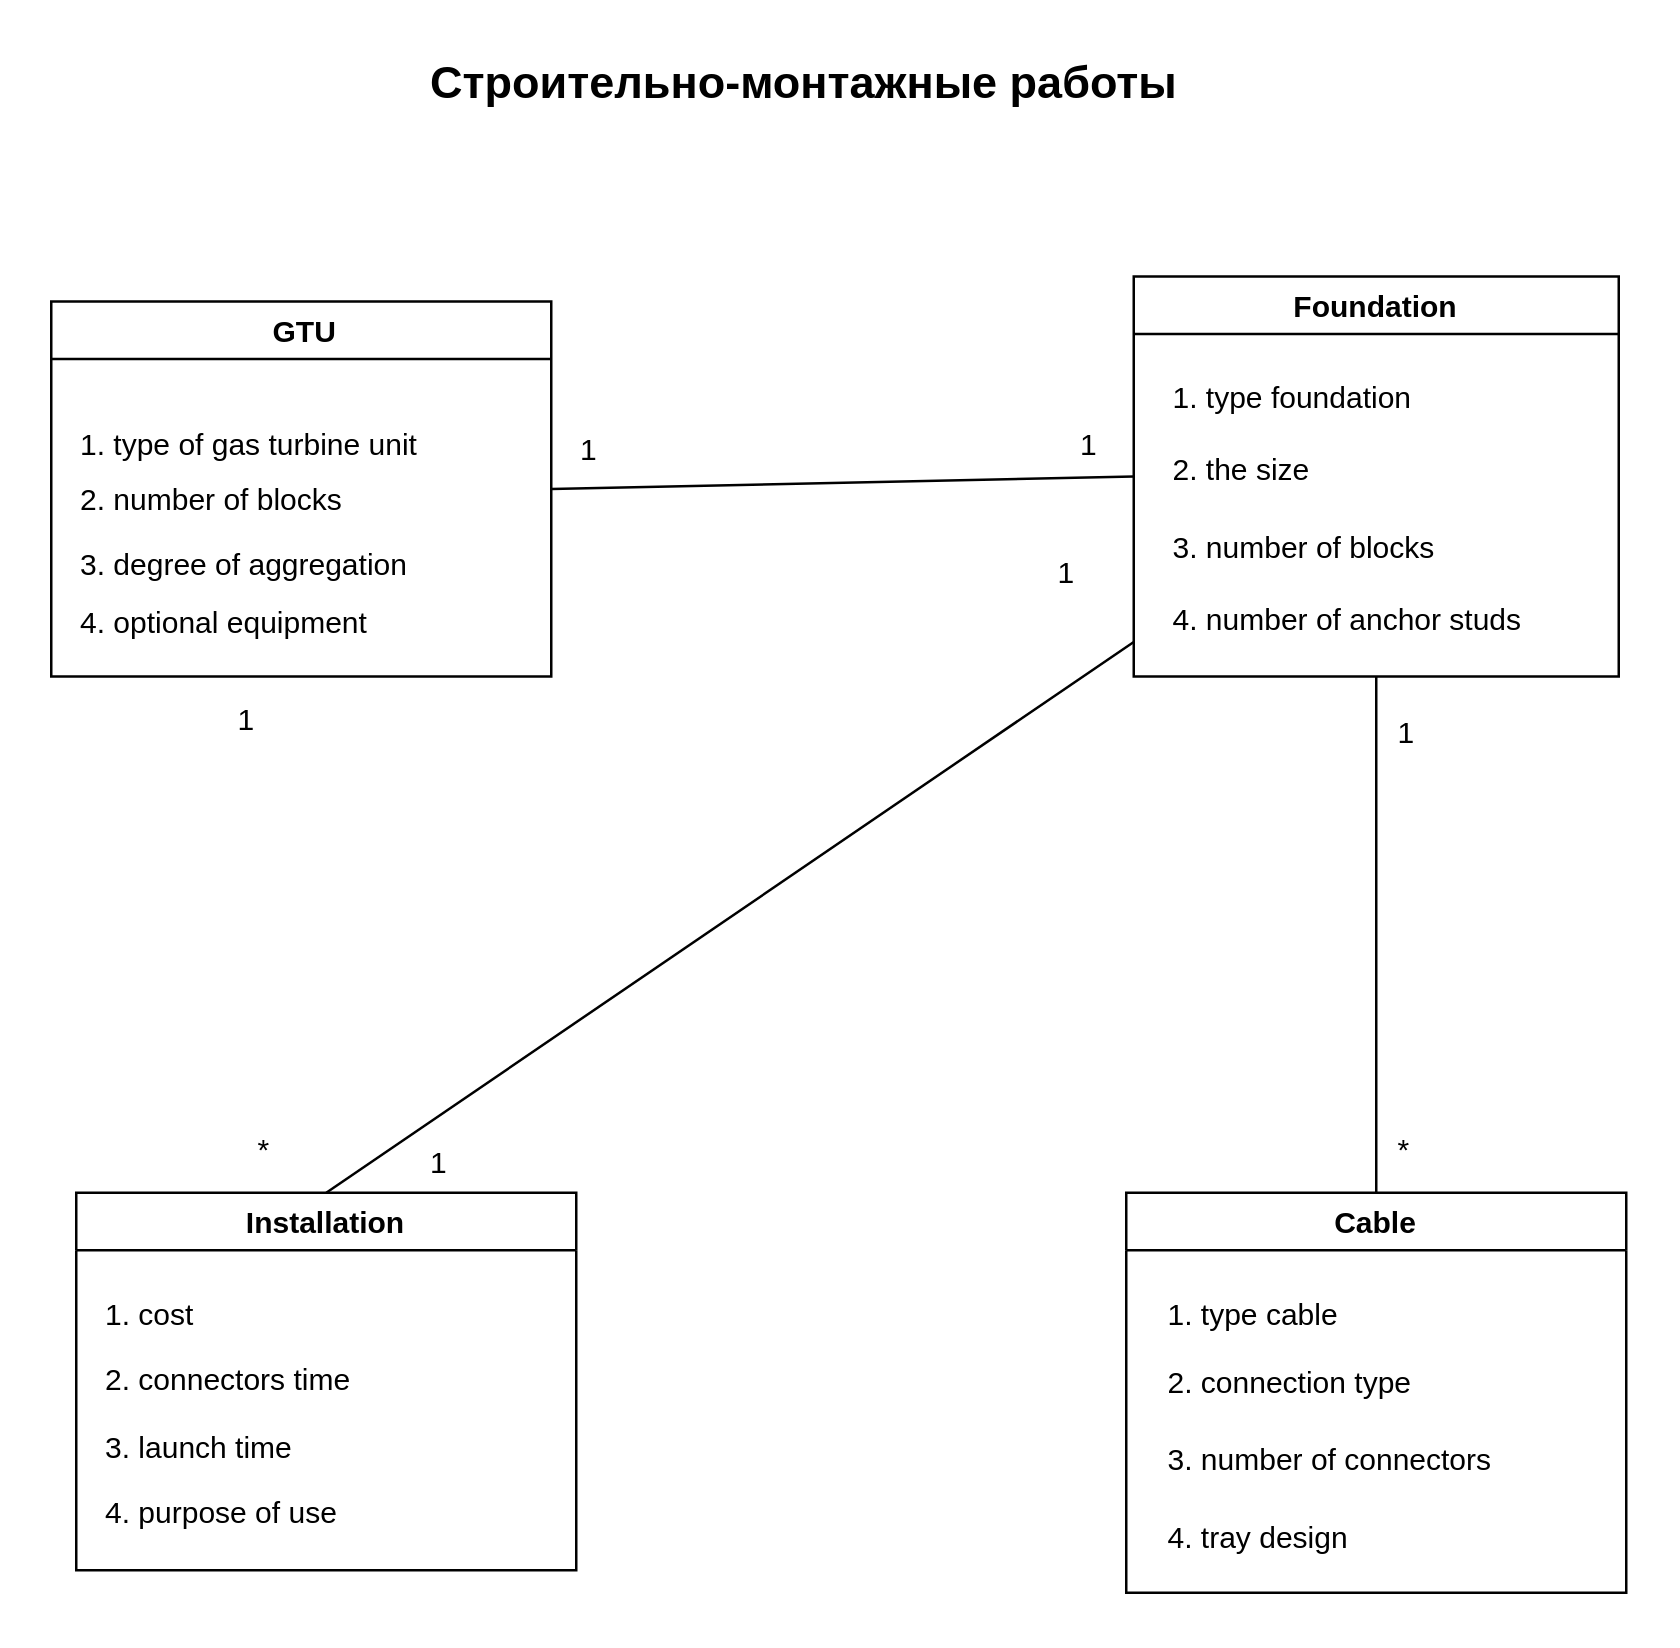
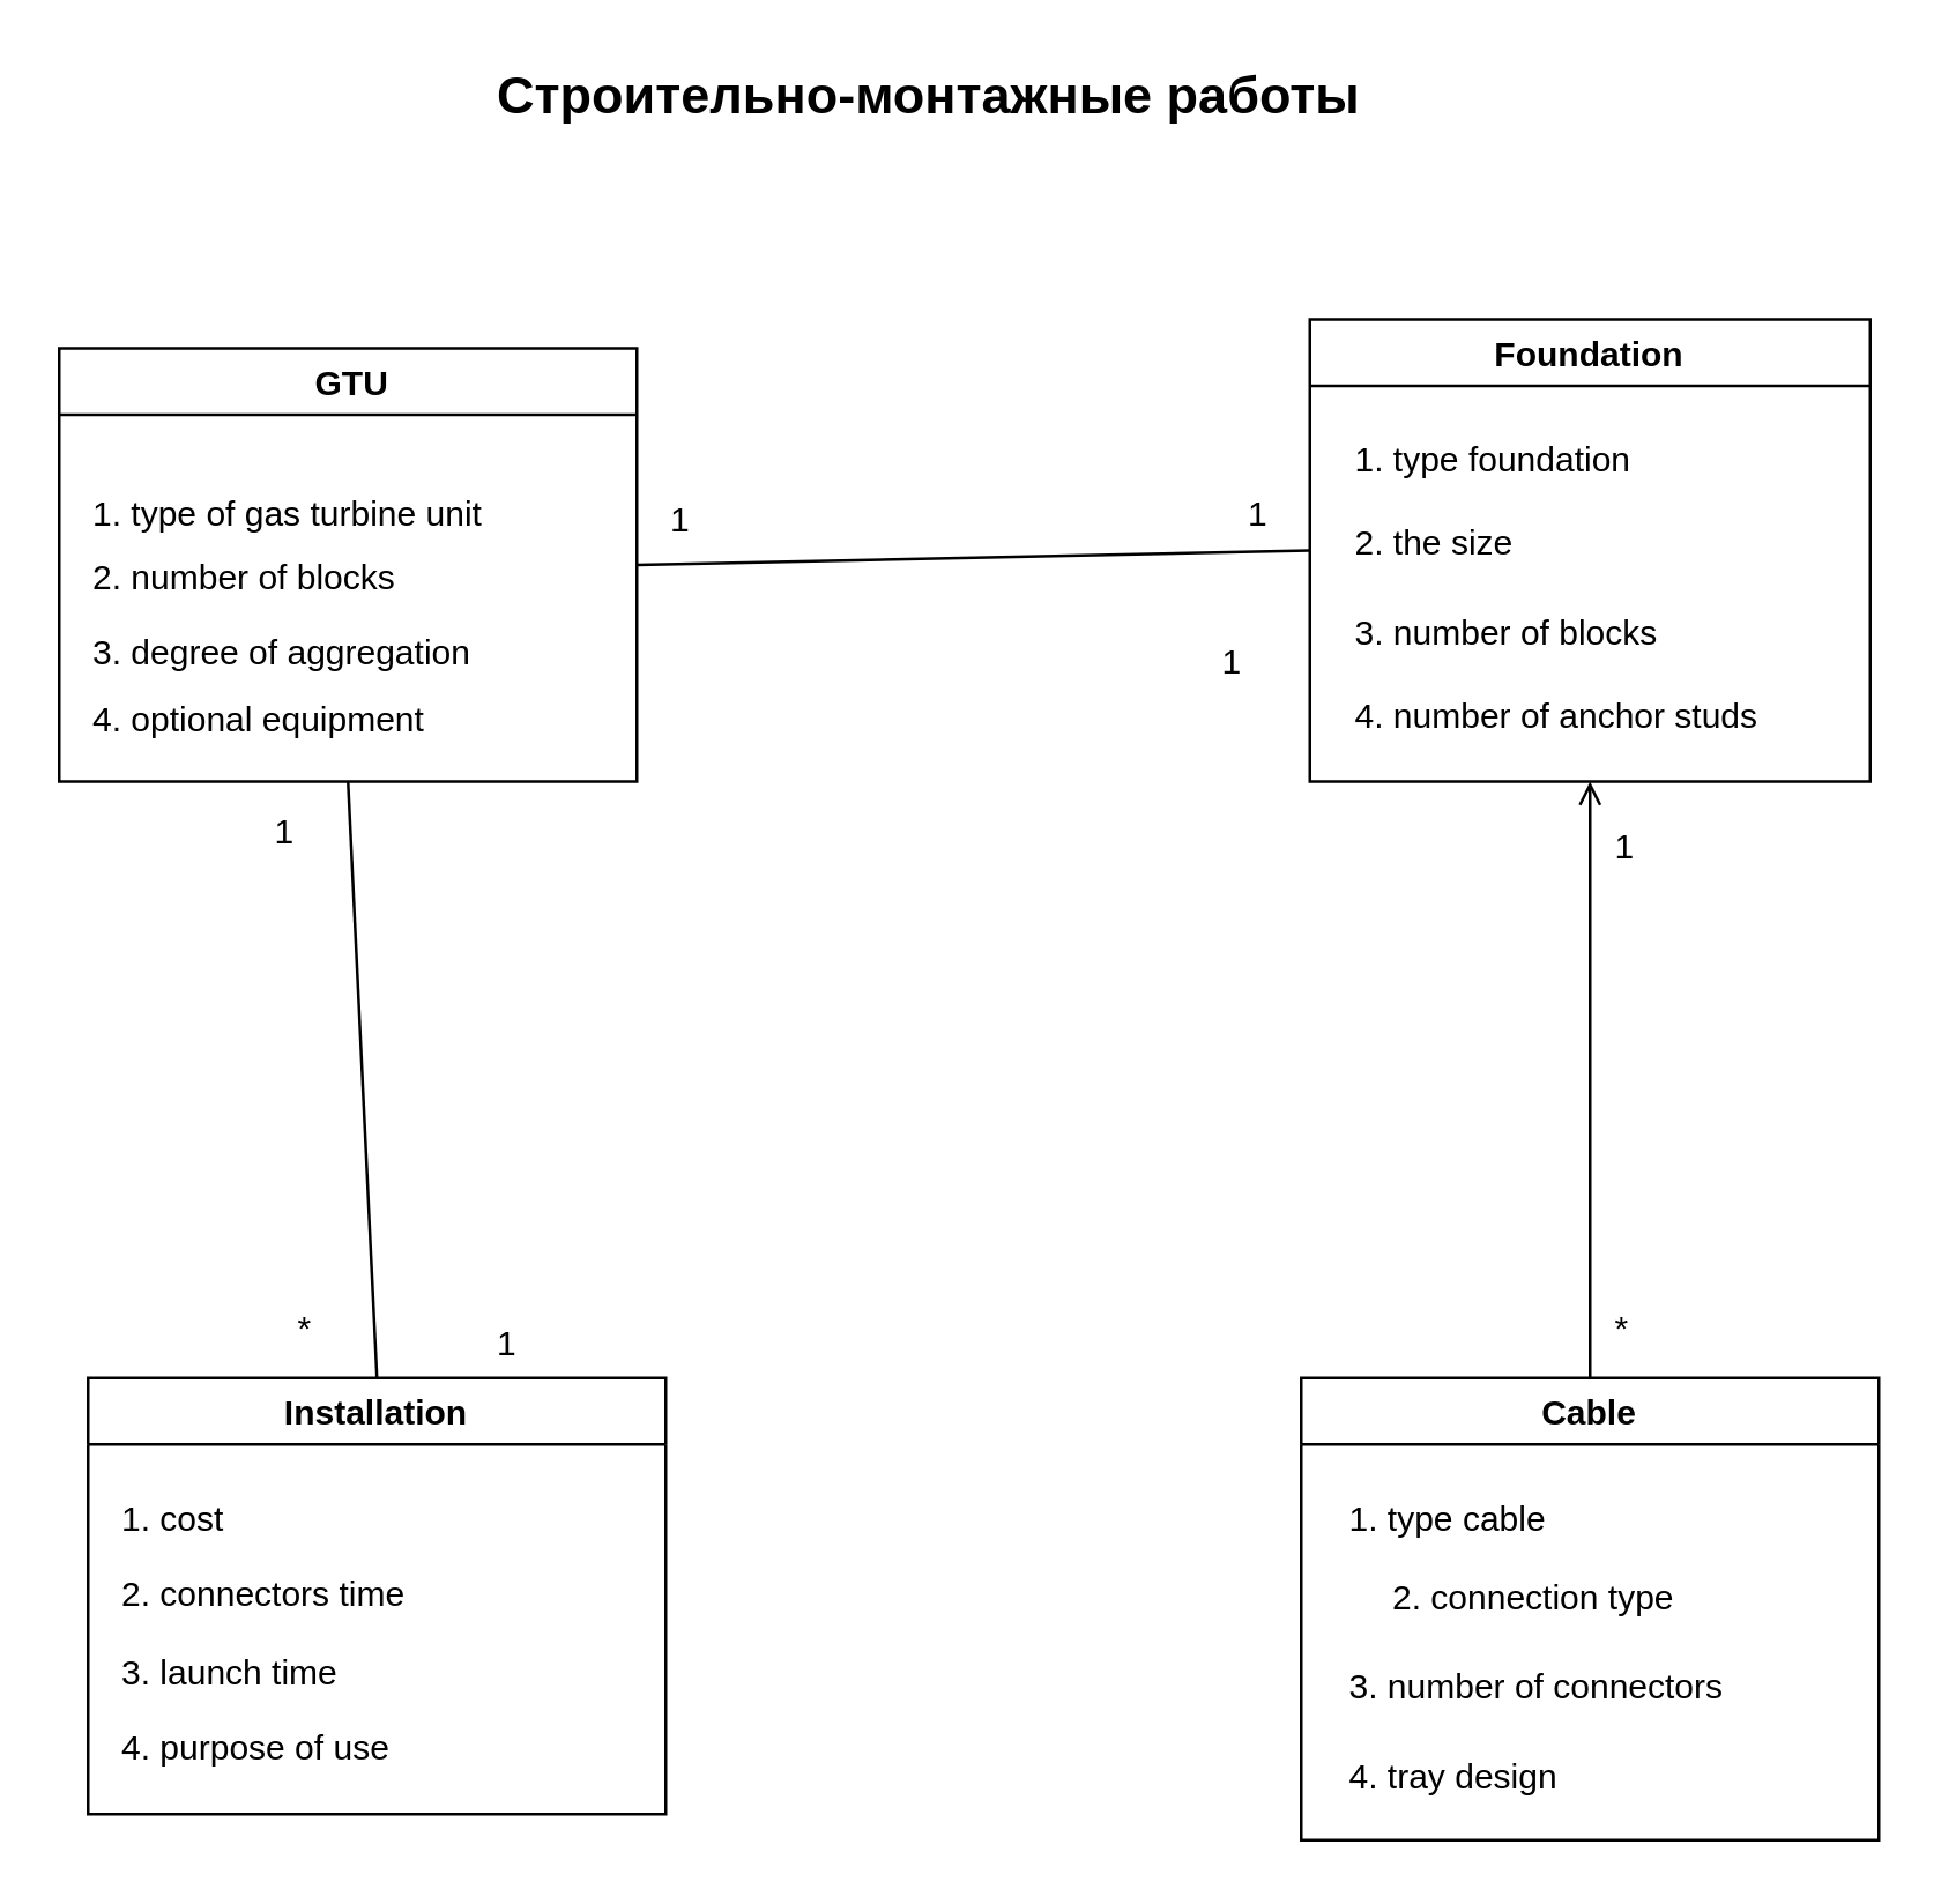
- <mxCell id="25" value="" style="endArrow=none;html=1;exitX=0.5;exitY=0;exitDx=0;exitDy=0;entryX=0.5;entryY=1;entryDx=0;entryDy=0;" edge="1" parent="1" source="18" target="12"><mxGeometry width="50" height="50" relative="1" as="geometry"><mxPoint x="400" y="390" as="sourcePoint" /><mxPoint x="450" y="340" as="targetPoint" /></mxGeometry></mxCell>
+ <mxCell id="25" value="" style="endArrow=open;html=1;exitX=0.5;exitY=0;exitDx=0;exitDy=0;entryX=0.5;entryY=1;entryDx=0;entryDy=0;" edge="1" parent="1" source="18" target="12"><mxGeometry width="50" height="50" relative="1" as="geometry"><mxPoint x="400" y="390" as="sourcePoint" /><mxPoint x="450" y="340" as="targetPoint" /></mxGeometry></mxCell>
- <mxCell id="23" value="" style="endArrow=none;html=1;exitX=0.5;exitY=0;exitDx=0;exitDy=0;" edge="1" parent="1" source="7" target="12"><mxGeometry width="50" height="50" relative="1" as="geometry"><mxPoint x="50" y="380" as="sourcePoint" /><mxPoint x="100" y="330" as="targetPoint" /></mxGeometry></mxCell>
+ <mxCell id="23" value="" style="endArrow=none;html=1;exitX=0.5;exitY=0;exitDx=0;exitDy=0;entryX=0.5;entryY=1;entryDx=0;entryDy=0;" edge="1" parent="1" source="7" target="3"><mxGeometry width="50" height="50" relative="1" as="geometry"><mxPoint x="50" y="380" as="sourcePoint" /><mxPoint x="100" y="330" as="targetPoint" /></mxGeometry></mxCell>
- <mxCell id="22" value="2.&amp;nbsp;connection type" style="text;html=1;resizable=0;points=[];autosize=1;align=left;verticalAlign=top;spacingTop=-4;" vertex="1" parent="18"><mxGeometry x="15" y="66.5" width="110" height="20" as="geometry" /></mxCell>
+ <mxCell id="22" value="2.&amp;nbsp;connection type" style="text;html=1;resizable=0;points=[];autosize=1;align=left;verticalAlign=top;spacingTop=-4;" vertex="1" parent="18"><mxGeometry x="30" y="66.5" width="110" height="20" as="geometry" /></mxCell>
